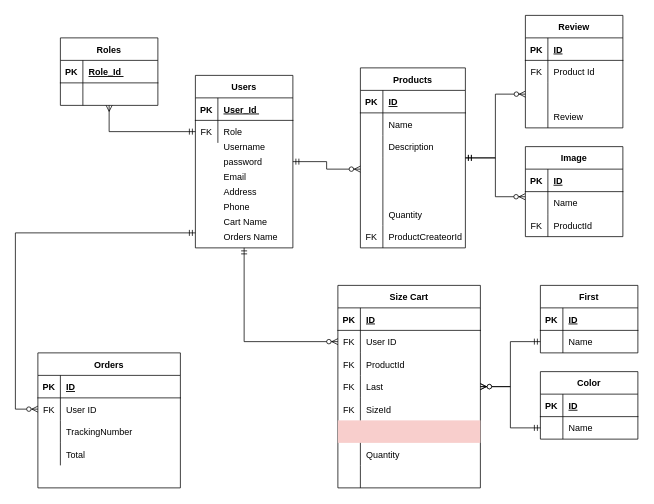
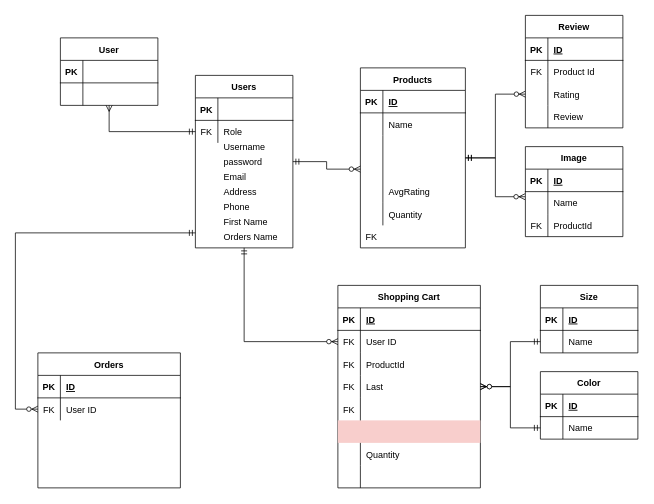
- <mxCell id="45" value="Roles" style="shape=table;startSize=30;container=1;collapsible=1;childLayout=tableLayout;fixedRows=1;rowLines=0;fontStyle=1;align=center;resizeLast=1;" vertex="1" parent="1"><mxGeometry x="80" y="50" width="130" height="90" as="geometry" /></mxCell>
+ <mxCell id="45" value="User" style="shape=table;startSize=30;container=1;collapsible=1;childLayout=tableLayout;fixedRows=1;rowLines=0;fontStyle=1;align=center;resizeLast=1;" vertex="1" parent="1"><mxGeometry x="80" y="50" width="130" height="90" as="geometry" /></mxCell>
- <mxCell id="48" value="Role_Id " style="shape=partialRectangle;overflow=hidden;connectable=0;fillColor=none;top=0;left=0;bottom=0;right=0;align=left;spacingLeft=6;fontStyle=5;" vertex="1" parent="46"><mxGeometry x="30" width="100" height="30" as="geometry" /></mxCell>
+ <mxCell id="94" value="Rating" style="shape=partialRectangle;overflow=hidden;connectable=0;fillColor=none;top=0;left=0;bottom=0;right=0;align=left;spacingLeft=6;" vertex="1" parent="92"><mxGeometry x="30" width="100" height="30" as="geometry" /></mxCell>
- <mxCell id="34" value="User_Id " style="shape=partialRectangle;overflow=hidden;connectable=0;fillColor=none;top=0;left=0;bottom=0;right=0;align=left;spacingLeft=6;fontStyle=5;" vertex="1" parent="32"><mxGeometry x="30" width="100" height="30" as="geometry" /></mxCell>
- <mxCell id="66" value="Description" style="shape=partialRectangle;overflow=hidden;connectable=0;fillColor=none;top=0;left=0;bottom=0;right=0;align=left;spacingLeft=6;" vertex="1" parent="64"><mxGeometry x="30" width="110" height="30" as="geometry" /></mxCell>
+ <mxCell id="71" value="AvgRating" style="shape=partialRectangle;overflow=hidden;connectable=0;fillColor=none;top=0;left=0;bottom=0;right=0;align=left;spacingLeft=6;" vertex="1" parent="69"><mxGeometry x="30" width="110" height="30" as="geometry" /></mxCell>
- <mxCell id="42" value="Cart Name" style="shape=partialRectangle;overflow=hidden;connectable=0;fillColor=none;top=0;left=0;bottom=0;right=0;align=left;spacingLeft=6;" vertex="1" parent="1"><mxGeometry x="290" y="280" width="100" height="30" as="geometry" /></mxCell>
+ <mxCell id="42" value="First Name" style="shape=partialRectangle;overflow=hidden;connectable=0;fillColor=none;top=0;left=0;bottom=0;right=0;align=left;spacingLeft=6;" vertex="1" parent="1"><mxGeometry x="290" y="280" width="100" height="30" as="geometry" /></mxCell>
- <mxCell id="77" value="ProductCreateorId" style="shape=partialRectangle;overflow=hidden;connectable=0;fillColor=none;top=0;left=0;bottom=0;right=0;align=left;spacingLeft=6;" vertex="1" parent="75"><mxGeometry x="30" width="110" height="30" as="geometry" /></mxCell>
- <mxCell id="4" value="Size Cart" style="shape=table;startSize=30;container=1;collapsible=1;childLayout=tableLayout;fixedRows=1;rowLines=0;fontStyle=1;align=center;resizeLast=1;" parent="1" vertex="1"><mxGeometry x="450" y="380" width="190" height="270" as="geometry" /></mxCell>
+ <mxCell id="4" value="Shopping Cart" style="shape=table;startSize=30;container=1;collapsible=1;childLayout=tableLayout;fixedRows=1;rowLines=0;fontStyle=1;align=center;resizeLast=1;" parent="1" vertex="1"><mxGeometry x="450" y="380" width="190" height="270" as="geometry" /></mxCell>
- <mxCell id="108" value="First" style="shape=table;startSize=30;container=1;collapsible=1;childLayout=tableLayout;fixedRows=1;rowLines=0;fontStyle=1;align=center;resizeLast=1;" vertex="1" parent="1"><mxGeometry x="720" y="380" width="130" height="90" as="geometry" /></mxCell>
+ <mxCell id="108" value="Size" style="shape=table;startSize=30;container=1;collapsible=1;childLayout=tableLayout;fixedRows=1;rowLines=0;fontStyle=1;align=center;resizeLast=1;" vertex="1" parent="1"><mxGeometry x="720" y="380" width="130" height="90" as="geometry" /></mxCell>
- <mxCell id="19" value="SizeId" style="shape=partialRectangle;overflow=hidden;connectable=0;fillColor=none;top=0;left=0;bottom=0;right=0;align=left;spacingLeft=6;" vertex="1" parent="17"><mxGeometry x="30" width="160" height="30" as="geometry" /></mxCell>
- <mxCell id="124" value="TrackingNumber" style="shape=partialRectangle;overflow=hidden;connectable=0;fillColor=none;top=0;left=0;bottom=0;right=0;align=left;spacingLeft=6;" vertex="1" parent="122"><mxGeometry x="30" width="160" height="30" as="geometry" /></mxCell>
- <mxCell id="127" value="Total" style="shape=partialRectangle;overflow=hidden;connectable=0;fillColor=none;top=0;left=0;bottom=0;right=0;align=left;spacingLeft=6;" vertex="1" parent="125"><mxGeometry x="30" width="160" height="30" as="geometry" /></mxCell>
